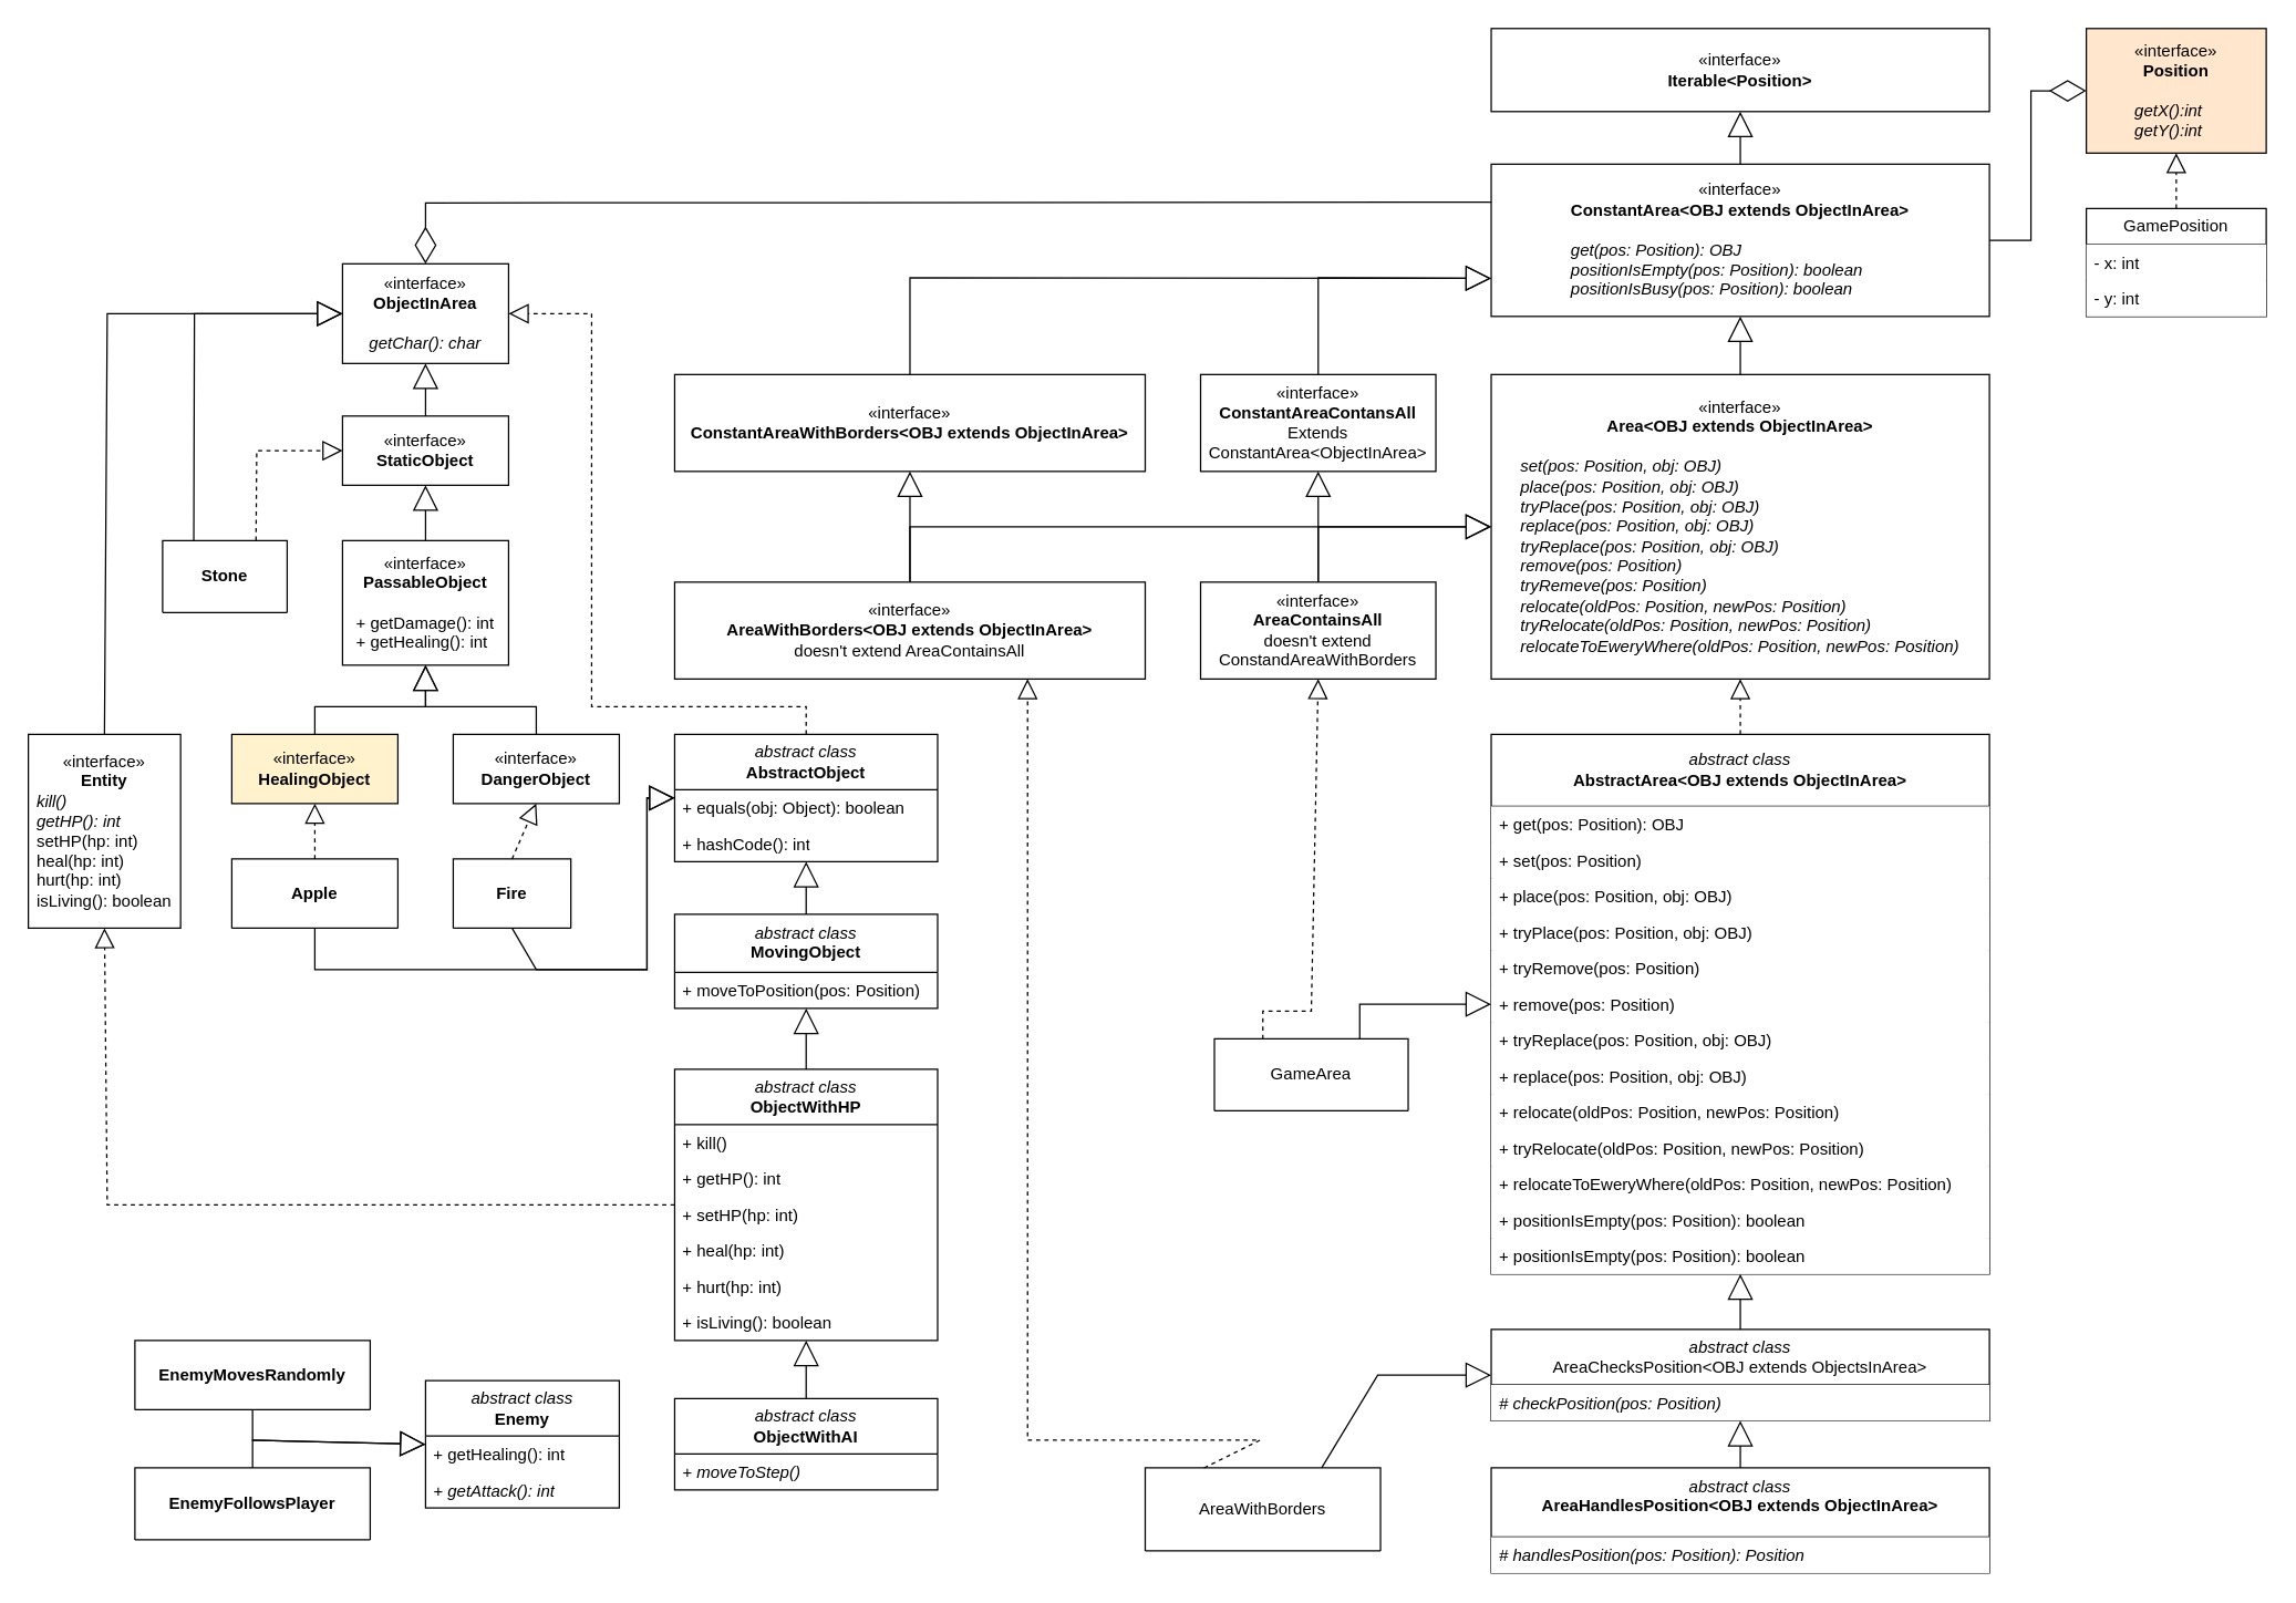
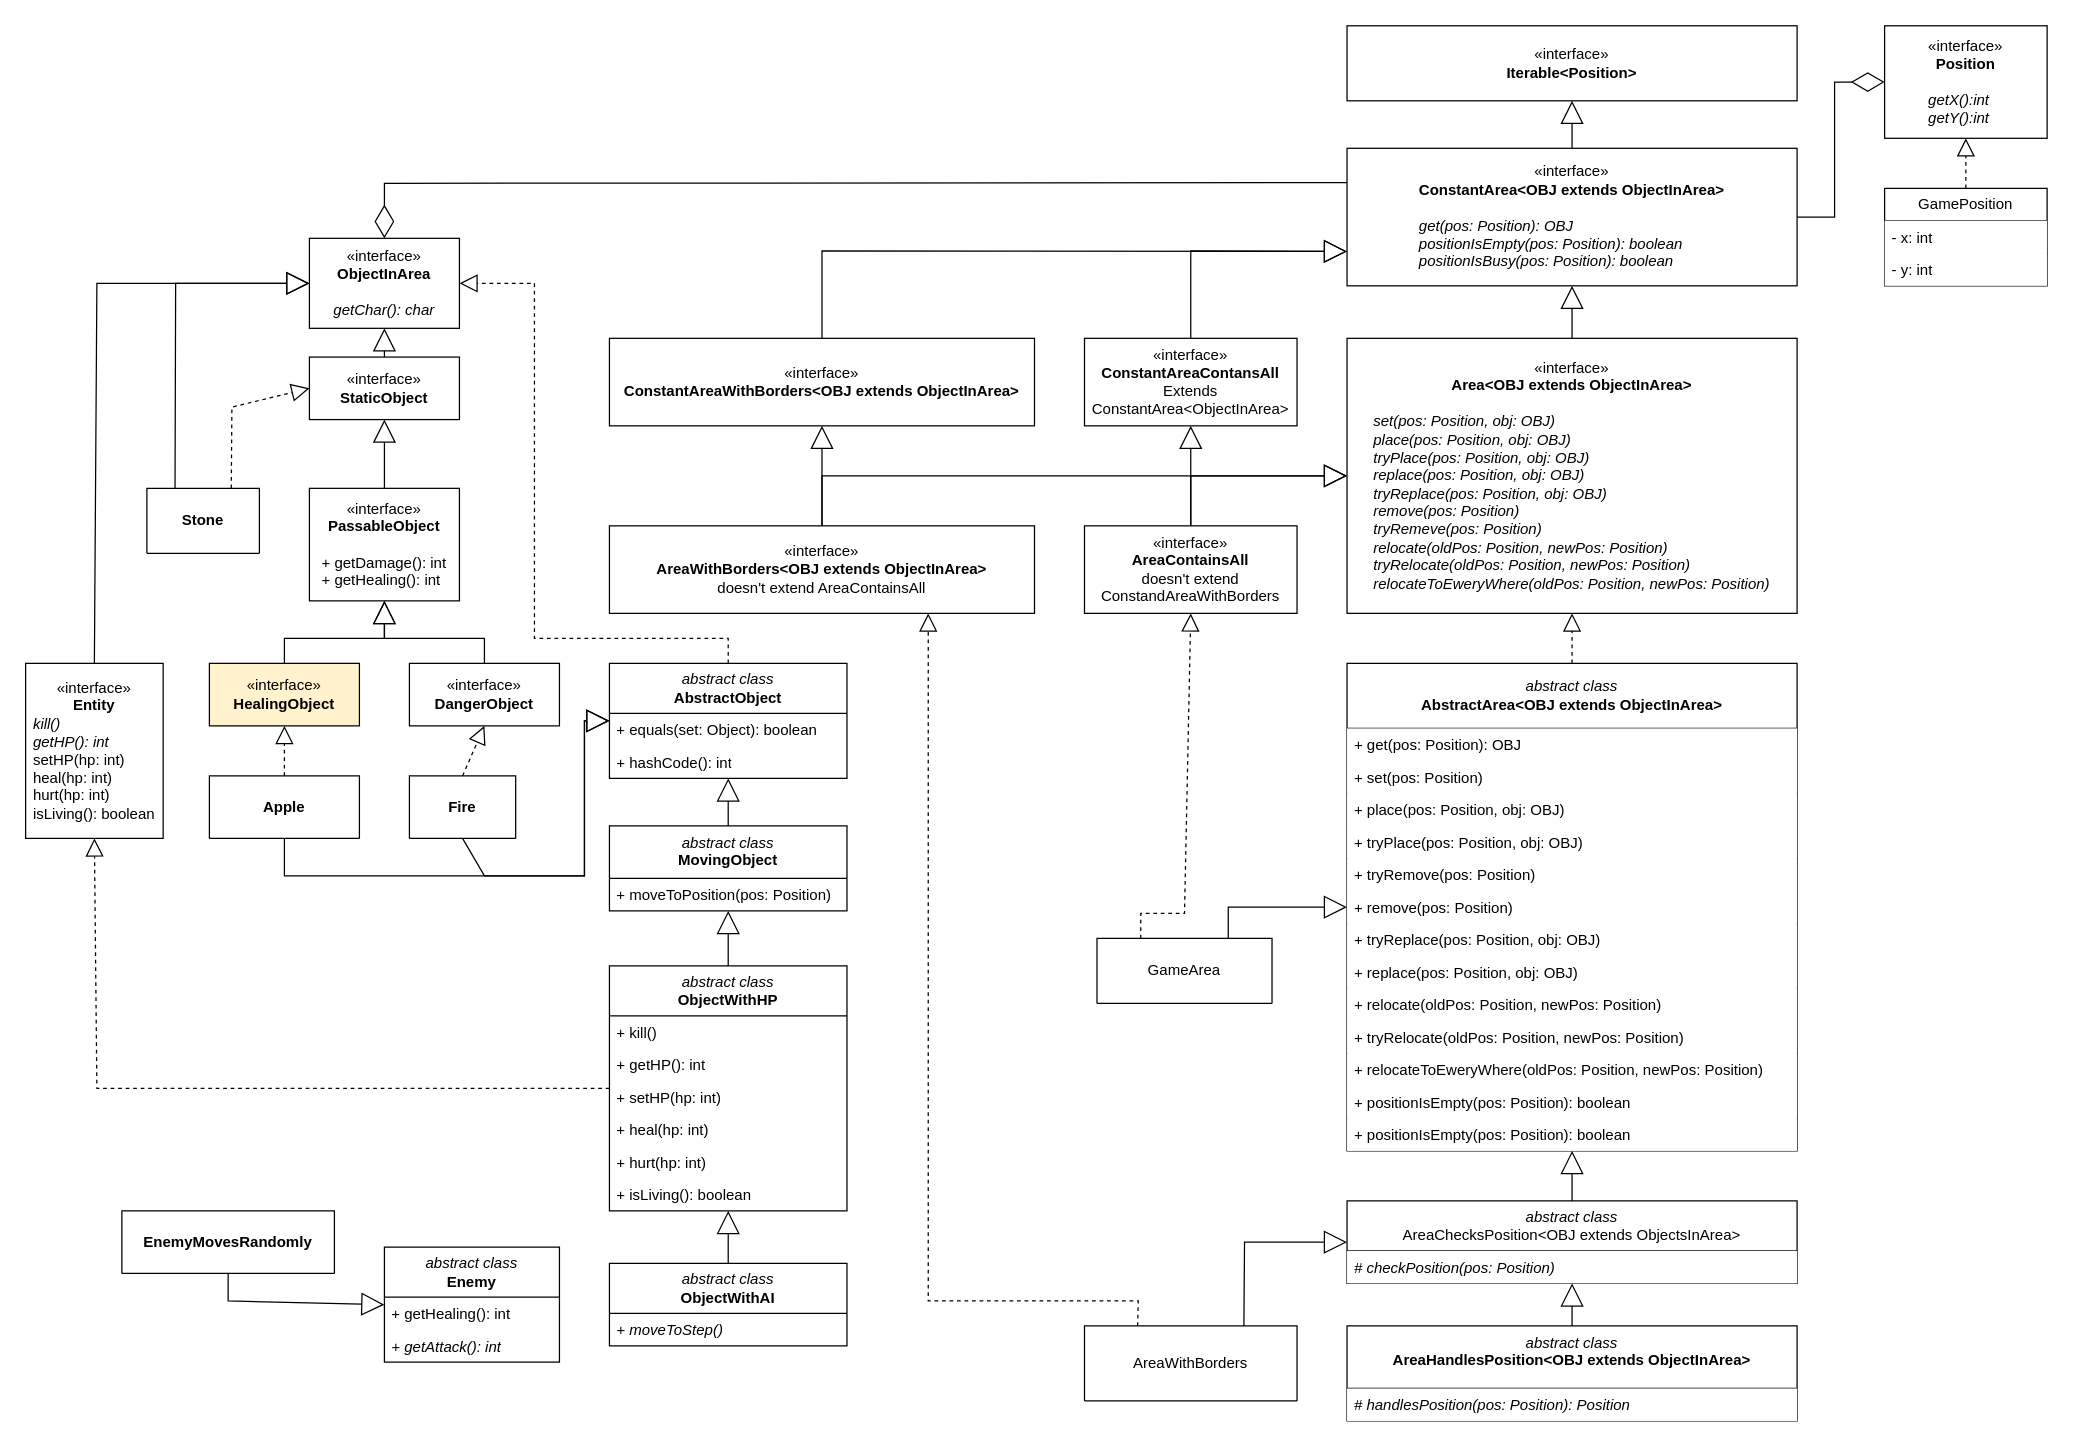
- <mxCell id="3" value="«interface»&lt;br&gt;&lt;b&gt;Position&lt;/b&gt;&lt;div&gt;&lt;i style=&quot;&quot;&gt;&lt;br&gt;&lt;/i&gt;&lt;div style=&quot;text-align: left;&quot;&gt;&lt;i&gt;getX():int&lt;/i&gt;&lt;/div&gt;&lt;div style=&quot;text-align: left;&quot;&gt;&lt;i&gt;getY():int&lt;/i&gt;&lt;/div&gt;&lt;/div&gt;" style="html=1;whiteSpace=wrap;fillColor=#ffe6cc;" parent="1" vertex="1"><mxGeometry x="1507" y="20" width="130" height="90" as="geometry" /></mxCell>
+ <mxCell id="3" value="«interface»&lt;br&gt;&lt;b&gt;Position&lt;/b&gt;&lt;div&gt;&lt;i style=&quot;&quot;&gt;&lt;br&gt;&lt;/i&gt;&lt;div style=&quot;text-align: left;&quot;&gt;&lt;i&gt;getX():int&lt;/i&gt;&lt;/div&gt;&lt;div style=&quot;text-align: left;&quot;&gt;&lt;i&gt;getY():int&lt;/i&gt;&lt;/div&gt;&lt;/div&gt;" style="html=1;whiteSpace=wrap;" parent="1" vertex="1"><mxGeometry x="1507" y="20" width="130" height="90" as="geometry" /></mxCell>
- <mxCell id="49" value="«interface»&lt;br&gt;&lt;b&gt;StaticObject&lt;/b&gt;" style="html=1;whiteSpace=wrap;" parent="1" vertex="1"><mxGeometry x="247" y="300" width="120" height="50" as="geometry" /></mxCell>
+ <mxCell id="49" value="«interface»&lt;br&gt;&lt;b&gt;StaticObject&lt;/b&gt;" style="html=1;whiteSpace=wrap;" parent="1" vertex="1"><mxGeometry x="247" y="285" width="120" height="50" as="geometry" /></mxCell>
- <mxCell id="59" value="+ equals(obj: Object): boolean" style="text;strokeColor=none;fillColor=none;align=left;verticalAlign=top;spacingLeft=4;spacingRight=4;overflow=hidden;rotatable=0;points=[[0,0.5],[1,0.5]];portConstraint=eastwest;whiteSpace=wrap;html=1;" parent="58" vertex="1"><mxGeometry y="40" width="190" height="26" as="geometry" /></mxCell>
+ <mxCell id="59" value="+ equals(set: Object): boolean" style="text;strokeColor=none;fillColor=none;align=left;verticalAlign=top;spacingLeft=4;spacingRight=4;overflow=hidden;rotatable=0;points=[[0,0.5],[1,0.5]];portConstraint=eastwest;whiteSpace=wrap;html=1;" parent="58" vertex="1"><mxGeometry y="40" width="190" height="26" as="geometry" /></mxCell>
- <mxCell id="96" value="" style="endArrow=block;endSize=16;endFill=0;html=1;rounded=0;exitX=0.5;exitY=0;exitDx=0;exitDy=0;entryX=0;entryY=0.5;entryDx=0;entryDy=0;" edge="1" parent="1" source="95" target="91"><mxGeometry width="160" relative="1" as="geometry"><mxPoint x="167" y="1080" as="sourcePoint" /><mxPoint x="327" y="1080" as="targetPoint" /><Array as="points"><mxPoint x="182" y="1040" /></Array></mxGeometry></mxCell>
- <mxCell id="95" value="&lt;b&gt;EnemyFollowsPlayer&lt;/b&gt;" style="swimlane;fontStyle=0;childLayout=stackLayout;horizontal=1;startSize=52;fillColor=none;horizontalStack=0;resizeParent=1;resizeParentMax=0;resizeLast=0;collapsible=1;marginBottom=0;whiteSpace=wrap;html=1;" vertex="1" parent="1"><mxGeometry x="97" y="1060" width="170" height="52" as="geometry" /></mxCell>
- <mxCell id="44" value="AreaWithBorders" style="swimlane;fontStyle=0;childLayout=stackLayout;horizontal=1;startSize=60;fillColor=default;horizontalStack=0;resizeParent=1;resizeParentMax=0;resizeLast=0;collapsible=1;marginBottom=0;whiteSpace=wrap;html=1;" parent="1" vertex="1"><mxGeometry x="827" y="1060" width="170" height="60" as="geometry" /></mxCell>
+ <mxCell id="44" value="AreaWithBorders" style="swimlane;fontStyle=0;childLayout=stackLayout;horizontal=1;startSize=60;fillColor=default;horizontalStack=0;resizeParent=1;resizeParentMax=0;resizeLast=0;collapsible=1;marginBottom=0;whiteSpace=wrap;html=1;" parent="1" vertex="1"><mxGeometry x="867" y="1060" width="170" height="60" as="geometry" /></mxCell>
